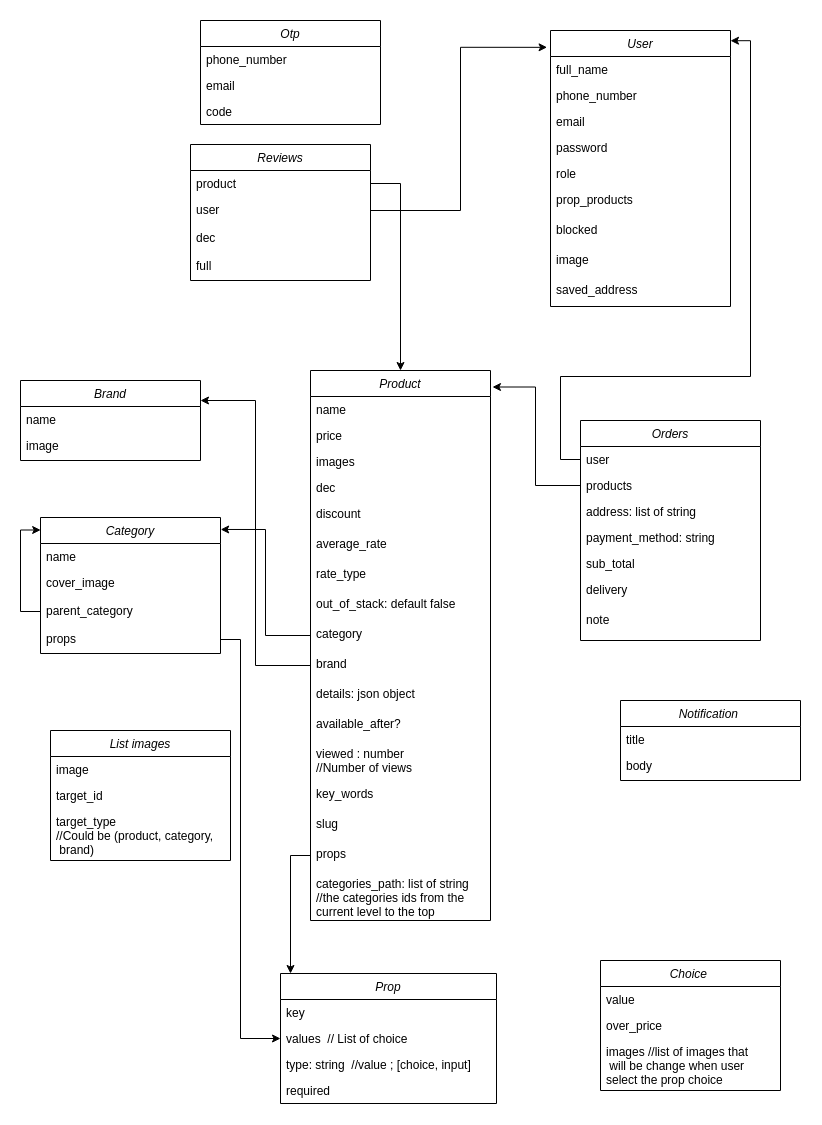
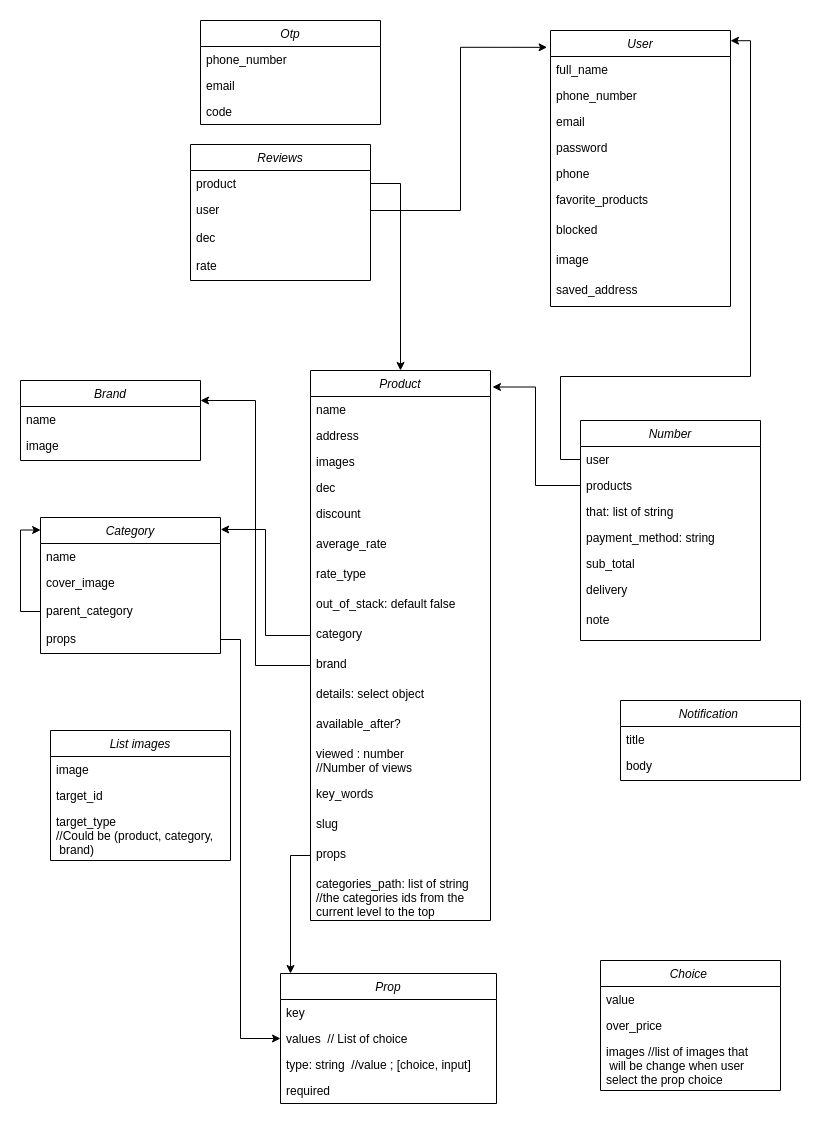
- <mxCell id="7" value="role" style="text;align=left;verticalAlign=top;spacingLeft=4;spacingRight=4;overflow=hidden;rotatable=0;points=[[0,0.5],[1,0.5]];portConstraint=eastwest;rounded=0;shadow=0;html=0;" parent="2" vertex="1"><mxGeometry y="130" width="180" height="26" as="geometry" /></mxCell>
+ <mxCell id="7" value="phone" style="text;align=left;verticalAlign=top;spacingLeft=4;spacingRight=4;overflow=hidden;rotatable=0;points=[[0,0.5],[1,0.5]];portConstraint=eastwest;rounded=0;shadow=0;html=0;" parent="2" vertex="1"><mxGeometry y="130" width="180" height="26" as="geometry" /></mxCell>
- <mxCell id="8" value="prop_products" style="text;align=left;verticalAlign=top;spacingLeft=4;spacingRight=4;overflow=hidden;rotatable=0;points=[[0,0.5],[1,0.5]];portConstraint=eastwest;rounded=0;shadow=0;html=0;" parent="2" vertex="1"><mxGeometry y="156" width="180" height="30" as="geometry" /></mxCell>
+ <mxCell id="8" value="favorite_products" style="text;align=left;verticalAlign=top;spacingLeft=4;spacingRight=4;overflow=hidden;rotatable=0;points=[[0,0.5],[1,0.5]];portConstraint=eastwest;rounded=0;shadow=0;html=0;" parent="2" vertex="1"><mxGeometry y="156" width="180" height="30" as="geometry" /></mxCell>
- <mxCell id="47" value="full" style="text;align=left;verticalAlign=top;spacingLeft=4;spacingRight=4;overflow=hidden;rotatable=0;points=[[0,0.5],[1,0.5]];portConstraint=eastwest;rounded=0;shadow=0;html=0;" parent="43" vertex="1"><mxGeometry y="108" width="180" height="28" as="geometry" /></mxCell>
+ <mxCell id="47" value="rate" style="text;align=left;verticalAlign=top;spacingLeft=4;spacingRight=4;overflow=hidden;rotatable=0;points=[[0,0.5],[1,0.5]];portConstraint=eastwest;rounded=0;shadow=0;html=0;" parent="43" vertex="1"><mxGeometry y="108" width="180" height="28" as="geometry" /></mxCell>
- <mxCell id="48" value="Orders" style="swimlane;fontStyle=2;align=center;verticalAlign=top;childLayout=stackLayout;horizontal=1;startSize=26;horizontalStack=0;resizeParent=1;resizeLast=0;collapsible=1;marginBottom=0;rounded=0;shadow=0;strokeWidth=1;" parent="1" vertex="1"><mxGeometry x="580" y="420" width="180" height="220" as="geometry"><mxRectangle x="230" y="140" width="160" height="26" as="alternateBounds" /></mxGeometry></mxCell>
+ <mxCell id="48" value="Number" style="swimlane;fontStyle=2;align=center;verticalAlign=top;childLayout=stackLayout;horizontal=1;startSize=26;horizontalStack=0;resizeParent=1;resizeLast=0;collapsible=1;marginBottom=0;rounded=0;shadow=0;strokeWidth=1;" parent="1" vertex="1"><mxGeometry x="580" y="420" width="180" height="220" as="geometry"><mxRectangle x="230" y="140" width="160" height="26" as="alternateBounds" /></mxGeometry></mxCell>
- <mxCell id="27" value="price" style="text;align=left;verticalAlign=top;spacingLeft=4;spacingRight=4;overflow=hidden;rotatable=0;points=[[0,0.5],[1,0.5]];portConstraint=eastwest;rounded=0;shadow=0;html=0;" parent="25" vertex="1"><mxGeometry y="52" width="180" height="26" as="geometry" /></mxCell>
+ <mxCell id="27" value="address" style="text;align=left;verticalAlign=top;spacingLeft=4;spacingRight=4;overflow=hidden;rotatable=0;points=[[0,0.5],[1,0.5]];portConstraint=eastwest;rounded=0;shadow=0;html=0;" parent="25" vertex="1"><mxGeometry y="52" width="180" height="26" as="geometry" /></mxCell>
- <mxCell id="51" value="address: list of string" style="text;align=left;verticalAlign=top;spacingLeft=4;spacingRight=4;overflow=hidden;rotatable=0;points=[[0,0.5],[1,0.5]];portConstraint=eastwest;rounded=0;shadow=0;html=0;" parent="48" vertex="1"><mxGeometry y="78" width="180" height="26" as="geometry" /></mxCell>
+ <mxCell id="51" value="that: list of string" style="text;align=left;verticalAlign=top;spacingLeft=4;spacingRight=4;overflow=hidden;rotatable=0;points=[[0,0.5],[1,0.5]];portConstraint=eastwest;rounded=0;shadow=0;html=0;" parent="48" vertex="1"><mxGeometry y="78" width="180" height="26" as="geometry" /></mxCell>
- <mxCell id="36" value="details: json object" style="text;align=left;verticalAlign=top;spacingLeft=4;spacingRight=4;overflow=hidden;rotatable=0;points=[[0,0.5],[1,0.5]];portConstraint=eastwest;rounded=0;shadow=0;html=0;" parent="25" vertex="1"><mxGeometry y="310" width="180" height="30" as="geometry" /></mxCell>
+ <mxCell id="36" value="details: select object" style="text;align=left;verticalAlign=top;spacingLeft=4;spacingRight=4;overflow=hidden;rotatable=0;points=[[0,0.5],[1,0.5]];portConstraint=eastwest;rounded=0;shadow=0;html=0;" parent="25" vertex="1"><mxGeometry y="310" width="180" height="30" as="geometry" /></mxCell>
